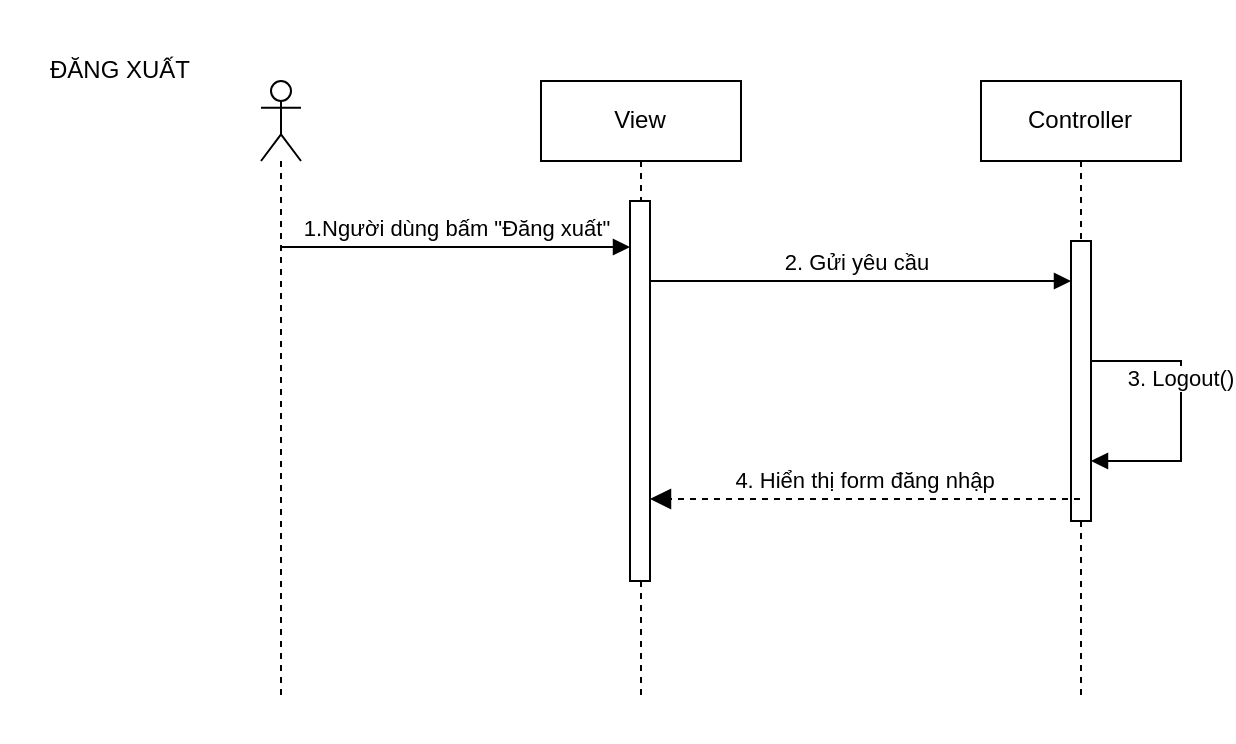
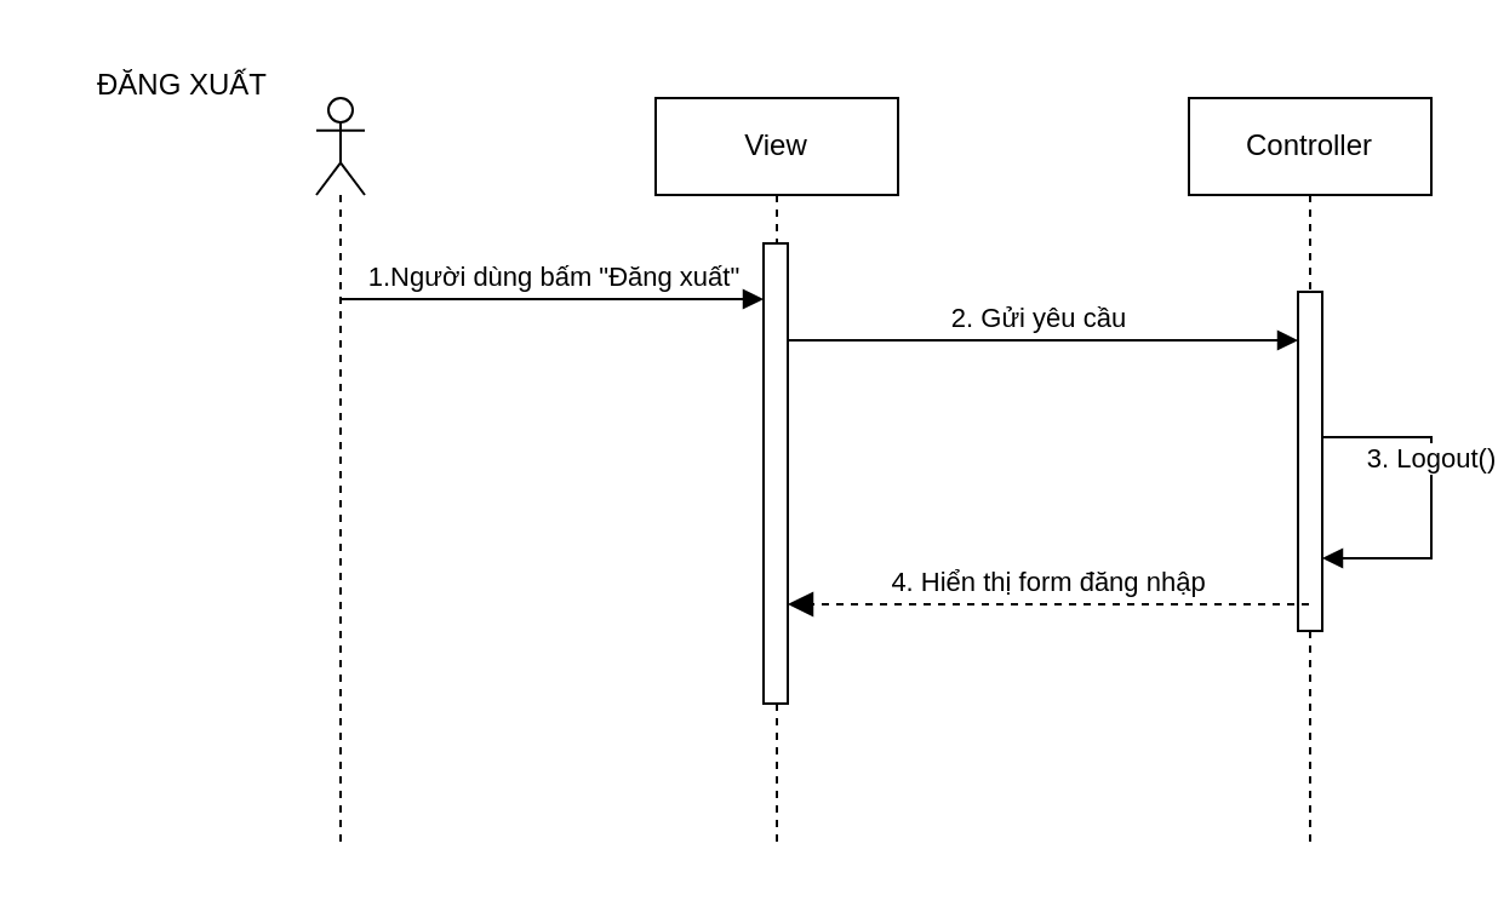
- <mxCell id="11" value="ĐĂNG XUẤT" style="text;html=1;strokeColor=none;fillColor=none;align=center;verticalAlign=middle;whiteSpace=wrap;rounded=0;" parent="1" vertex="1"><mxGeometry x="20" y="20" width="80" height="30" as="geometry" /></mxCell>
+ <mxCell id="11" value="ĐĂNG XUẤT" style="text;html=1;strokeColor=none;fillColor=none;align=center;verticalAlign=middle;whiteSpace=wrap;rounded=0;" parent="1" vertex="1"><mxGeometry x="35" y="20" width="80" height="30" as="geometry" /></mxCell>
